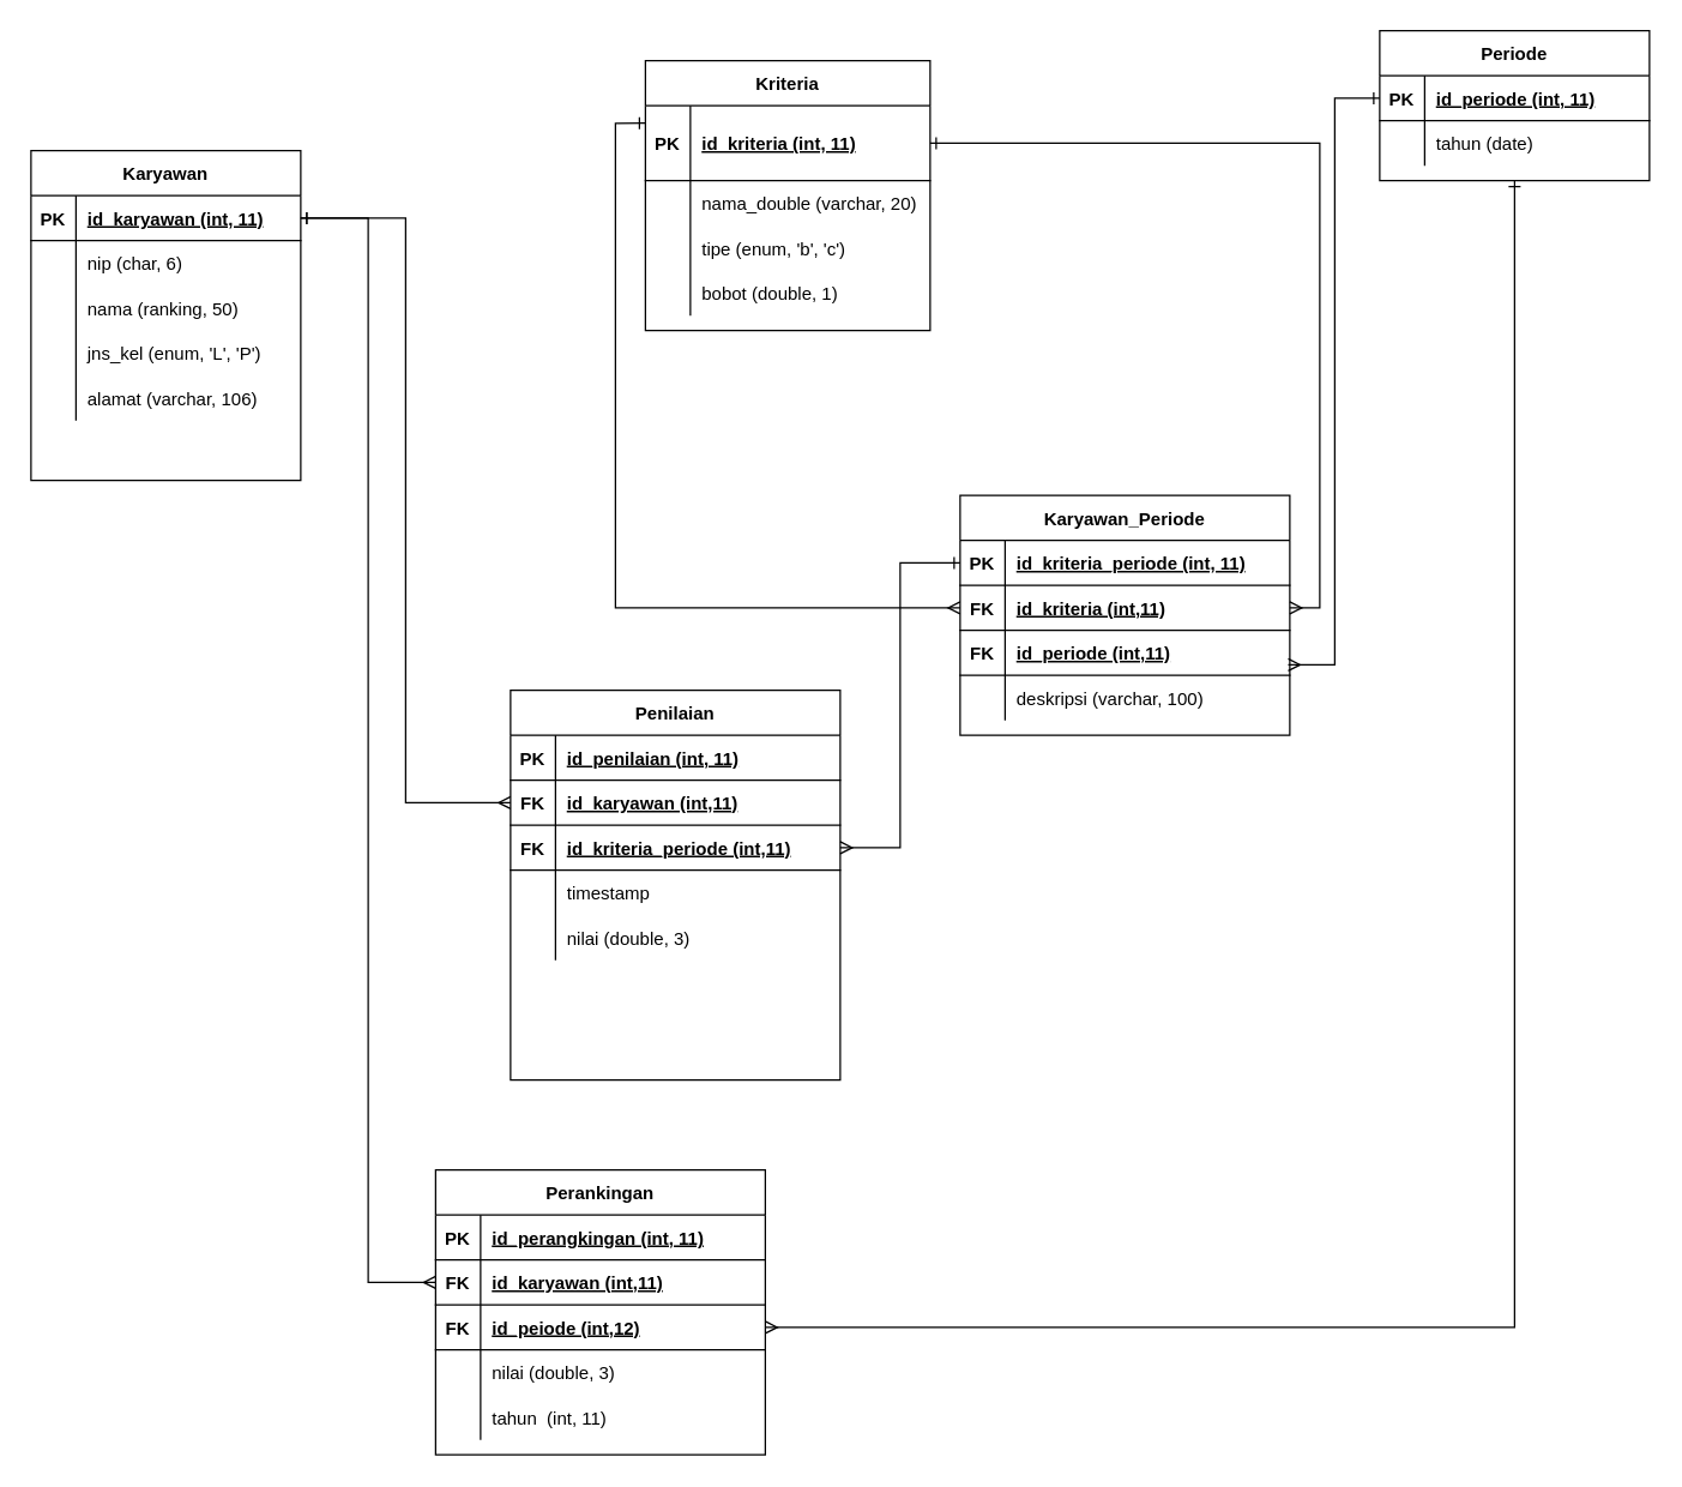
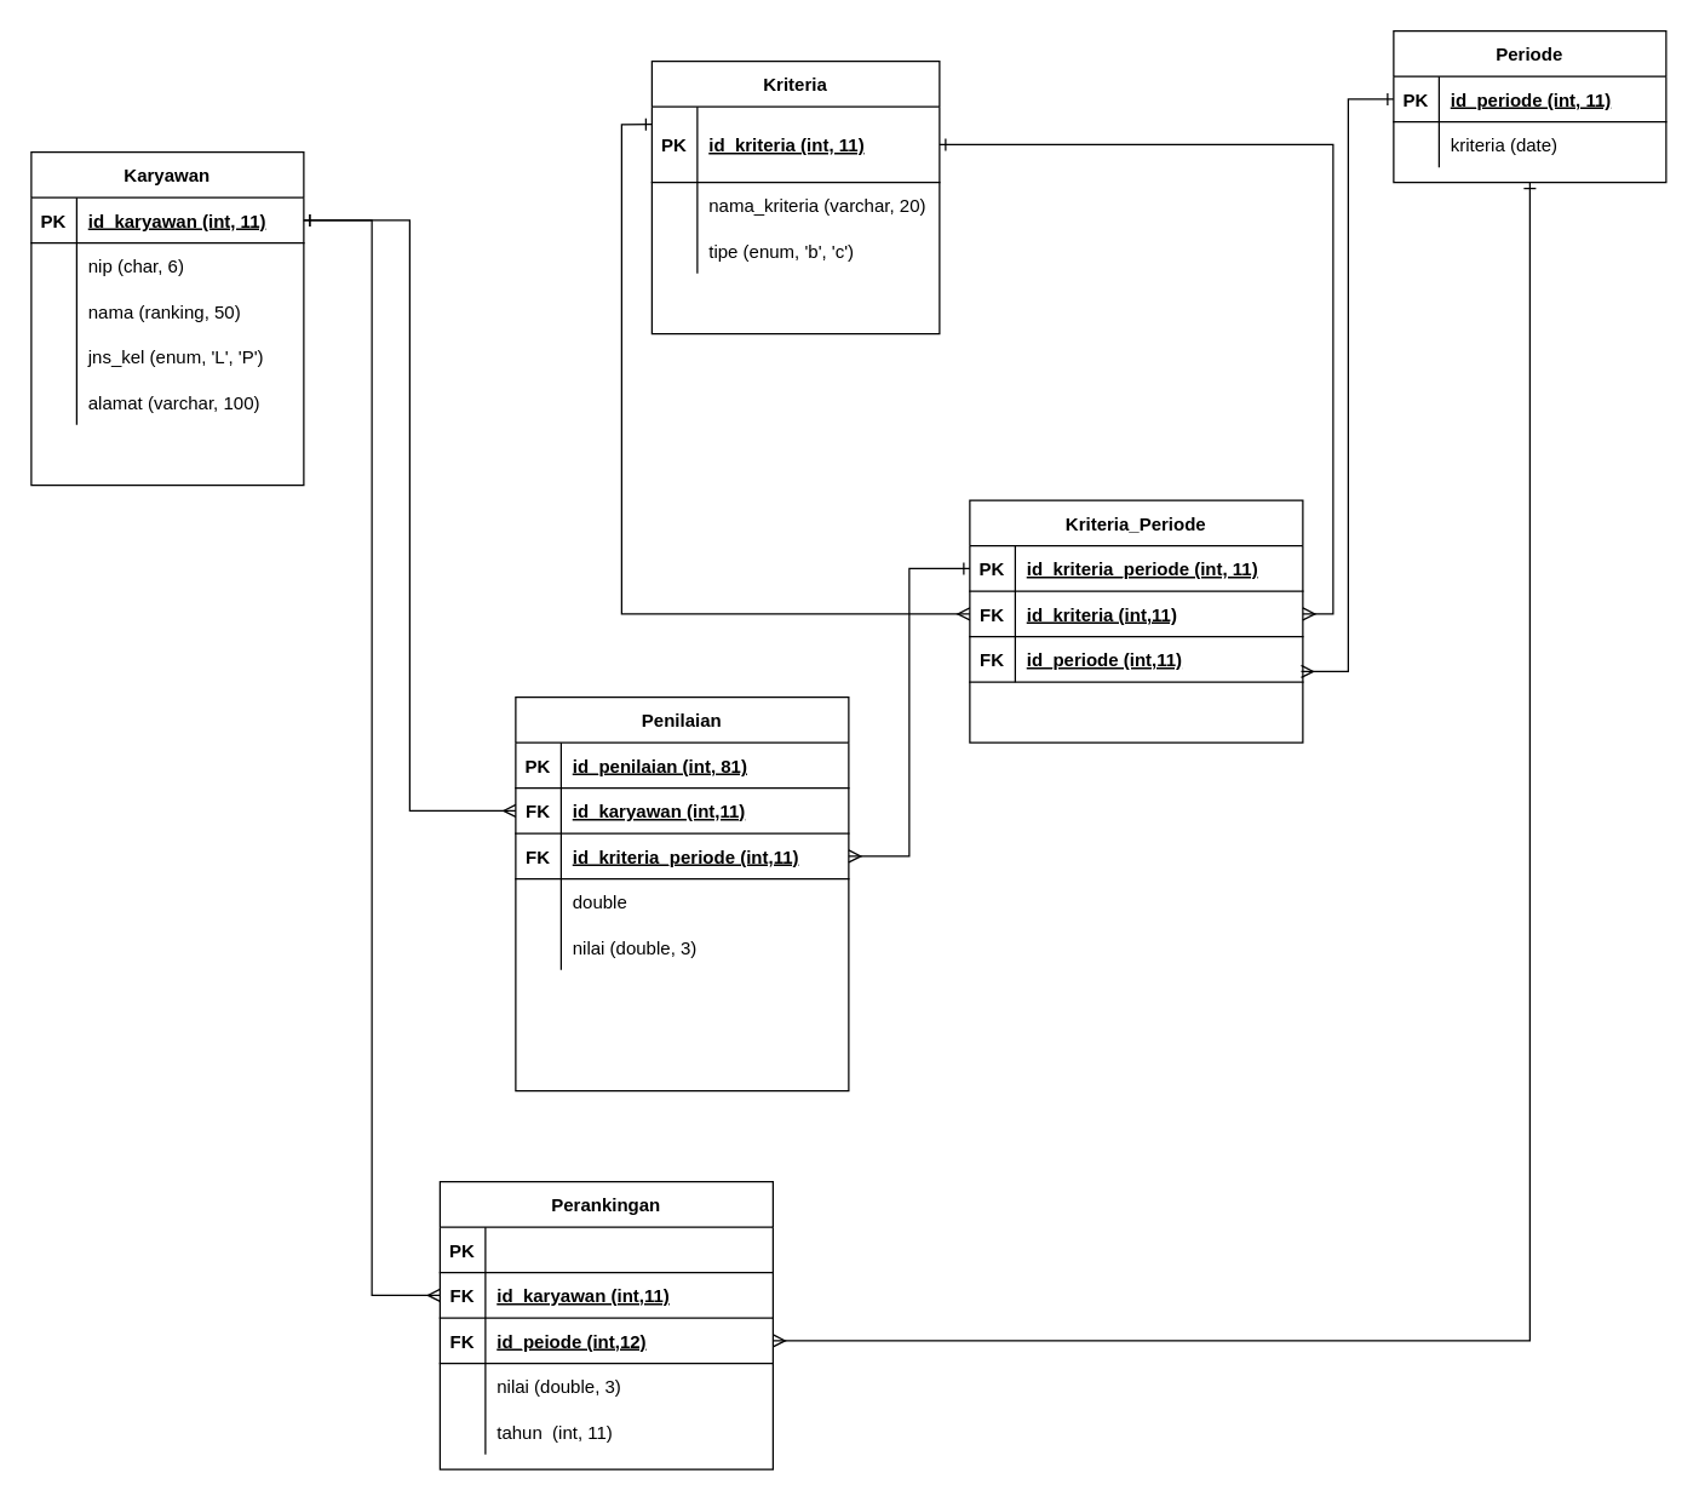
- <mxCell id="40" value="tahun (date)" style="shape=partialRectangle;connectable=0;fillColor=none;top=0;left=0;bottom=0;right=0;align=left;spacingLeft=6;overflow=hidden;" vertex="1" parent="38"><mxGeometry x="30" width="150" height="30" as="geometry" /></mxCell>
+ <mxCell id="40" value="kriteria (date)" style="shape=partialRectangle;connectable=0;fillColor=none;top=0;left=0;bottom=0;right=0;align=left;spacingLeft=6;overflow=hidden;" vertex="1" parent="38"><mxGeometry x="30" width="150" height="30" as="geometry" /></mxCell>
- <mxCell id="26" value="nama_double (varchar, 20)" style="shape=partialRectangle;connectable=0;fillColor=none;top=0;left=0;bottom=0;right=0;align=left;spacingLeft=6;overflow=hidden;" vertex="1" parent="24"><mxGeometry x="30" width="160" height="30" as="geometry" /></mxCell>
+ <mxCell id="26" value="nama_kriteria (varchar, 20)" style="shape=partialRectangle;connectable=0;fillColor=none;top=0;left=0;bottom=0;right=0;align=left;spacingLeft=6;overflow=hidden;" vertex="1" parent="24"><mxGeometry x="30" width="160" height="30" as="geometry" /></mxCell>
- <mxCell id="32" value="bobot (double, 1)" style="shape=partialRectangle;connectable=0;fillColor=none;top=0;left=0;bottom=0;right=0;align=left;spacingLeft=6;overflow=hidden;" vertex="1" parent="30"><mxGeometry x="30" width="160" height="30" as="geometry" /></mxCell>
- <mxCell id="17" value="alamat (varchar, 106)" style="shape=partialRectangle;connectable=0;fillColor=none;top=0;left=0;bottom=0;right=0;align=left;spacingLeft=6;overflow=hidden;" vertex="1" parent="15"><mxGeometry x="30" width="150" height="30" as="geometry" /></mxCell>
+ <mxCell id="17" value="alamat (varchar, 100)" style="shape=partialRectangle;connectable=0;fillColor=none;top=0;left=0;bottom=0;right=0;align=left;spacingLeft=6;overflow=hidden;" vertex="1" parent="15"><mxGeometry x="30" width="150" height="30" as="geometry" /></mxCell>
- <mxCell id="41" value="Karyawan_Periode" style="shape=table;startSize=30;container=1;collapsible=1;childLayout=tableLayout;fixedRows=1;rowLines=0;fontStyle=1;align=center;resizeLast=1;" vertex="1" parent="1"><mxGeometry x="640" y="330" width="220" height="160" as="geometry" /></mxCell>
+ <mxCell id="41" value="Kriteria_Periode" style="shape=table;startSize=30;container=1;collapsible=1;childLayout=tableLayout;fixedRows=1;rowLines=0;fontStyle=1;align=center;resizeLast=1;" vertex="1" parent="1"><mxGeometry x="640" y="330" width="220" height="160" as="geometry" /></mxCell>
- <mxCell id="53" value="deskripsi (varchar, 100)" style="shape=partialRectangle;connectable=0;fillColor=none;top=0;left=0;bottom=0;right=0;align=left;spacingLeft=6;overflow=hidden;" vertex="1" parent="51"><mxGeometry x="30" width="190" height="30" as="geometry" /></mxCell>
- <mxCell id="59" value="id_penilaian (int, 11)" style="shape=partialRectangle;connectable=0;fillColor=none;top=0;left=0;bottom=0;right=0;align=left;spacingLeft=6;fontStyle=5;overflow=hidden;" vertex="1" parent="57"><mxGeometry x="30" width="190" height="30" as="geometry" /></mxCell>
+ <mxCell id="59" value="id_penilaian (int, 81)" style="shape=partialRectangle;connectable=0;fillColor=none;top=0;left=0;bottom=0;right=0;align=left;spacingLeft=6;fontStyle=5;overflow=hidden;" vertex="1" parent="57"><mxGeometry x="30" width="190" height="30" as="geometry" /></mxCell>
- <mxCell id="68" value="timestamp" style="shape=partialRectangle;connectable=0;fillColor=none;top=0;left=0;bottom=0;right=0;align=left;spacingLeft=6;overflow=hidden;" vertex="1" parent="66"><mxGeometry x="30" width="190" height="30" as="geometry" /></mxCell>
+ <mxCell id="68" value="double" style="shape=partialRectangle;connectable=0;fillColor=none;top=0;left=0;bottom=0;right=0;align=left;spacingLeft=6;overflow=hidden;" vertex="1" parent="66"><mxGeometry x="30" width="190" height="30" as="geometry" /></mxCell>
- <mxCell id="75" value="id_perangkingan (int, 11)" style="shape=partialRectangle;connectable=0;fillColor=none;top=0;left=0;bottom=0;right=0;align=left;spacingLeft=6;fontStyle=5;overflow=hidden;" vertex="1" parent="73"><mxGeometry x="30" width="190" height="30" as="geometry" /></mxCell>
